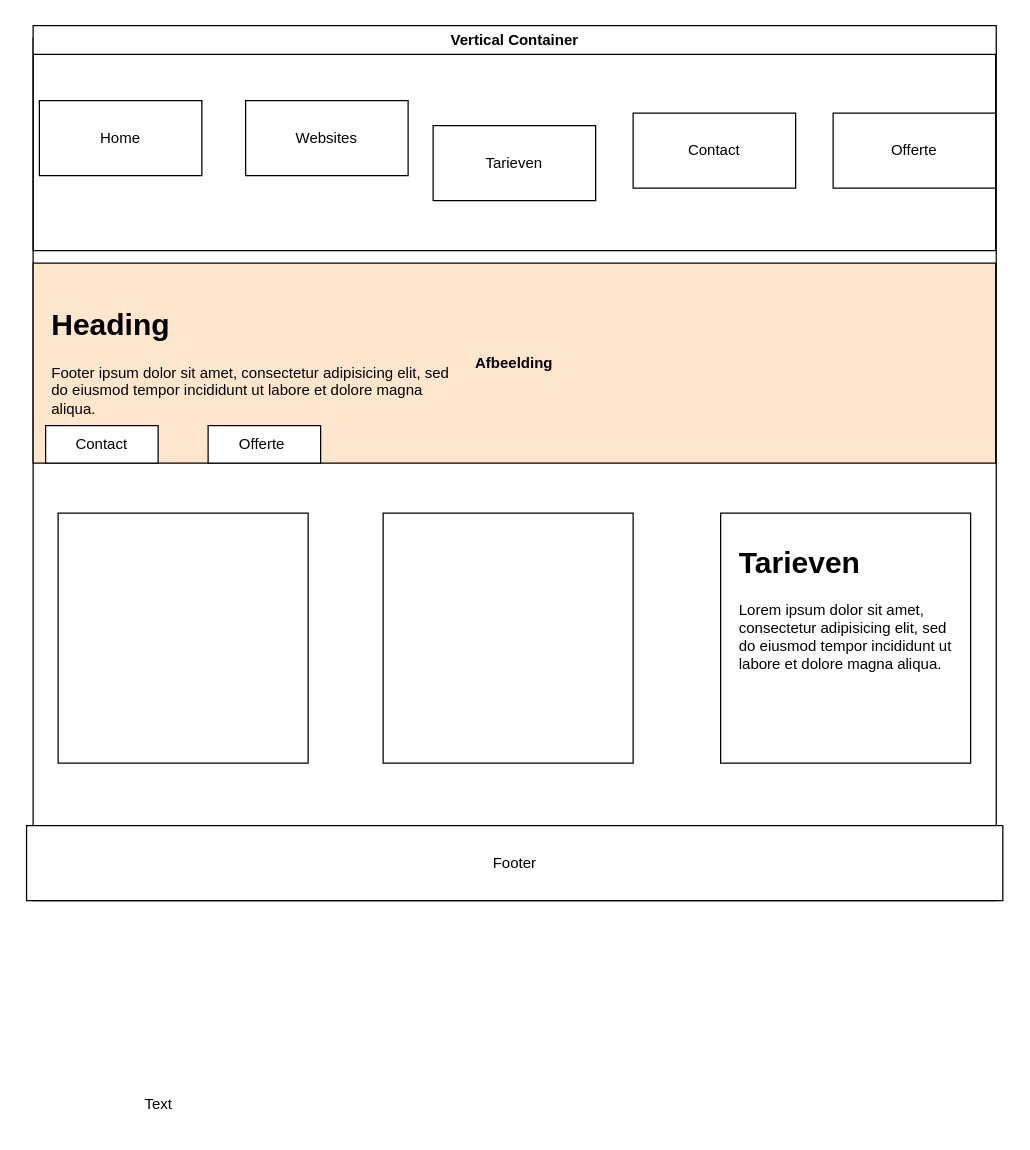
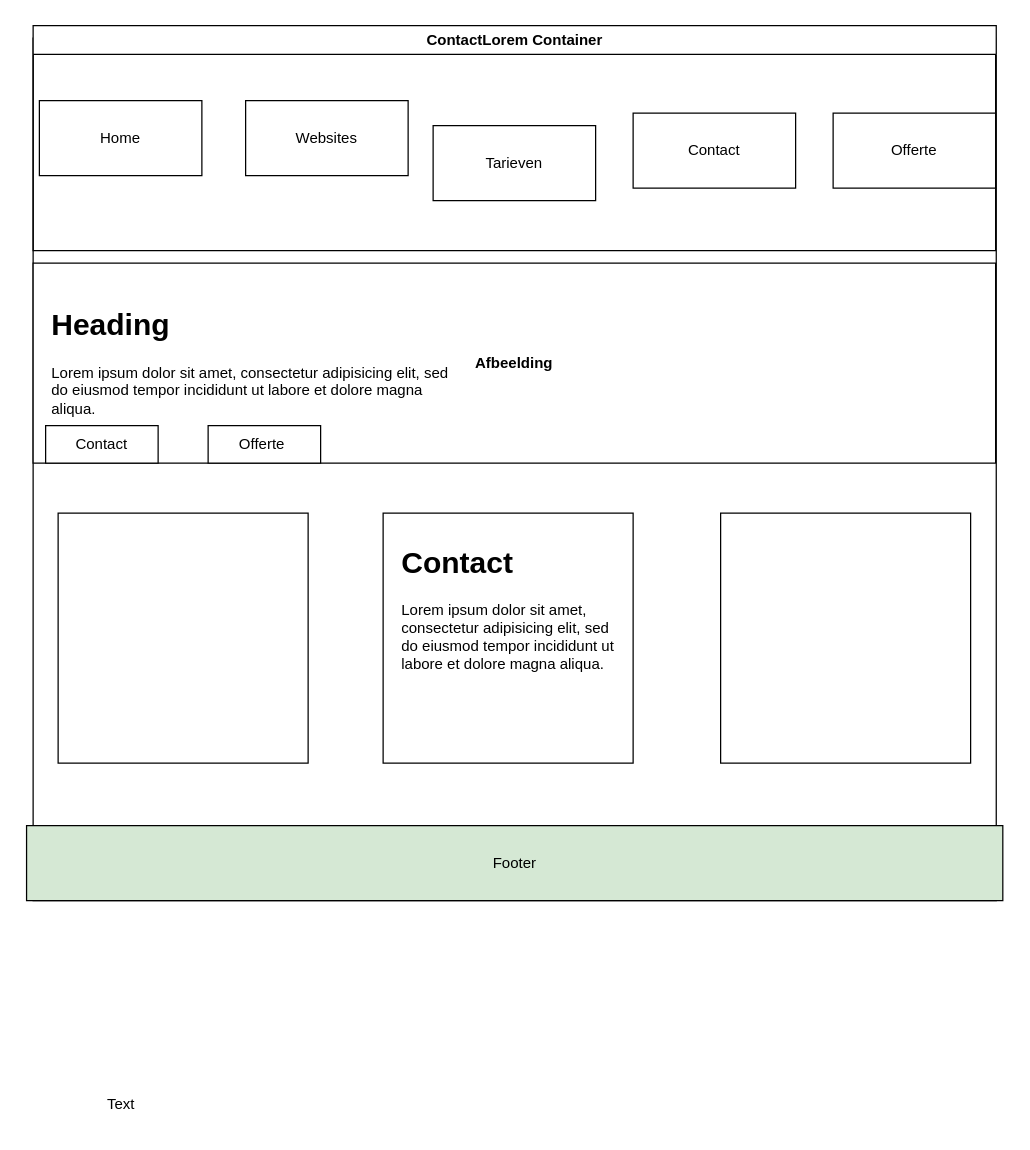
- <mxCell id="3" value="Vertical Container" style="swimlane;whiteSpace=wrap;html=1;" parent="1" vertex="1"><mxGeometry y="20" width="770.5" height="700" as="geometry" x="26" /></mxCell>
+ <mxCell id="3" value="ContactLorem Container" style="swimlane;whiteSpace=wrap;html=1;" parent="1" vertex="1"><mxGeometry y="20" width="770.5" height="700" as="geometry" x="26" /></mxCell>
- <mxCell id="10" value="&lt;h1&gt;Heading&lt;/h1&gt;&lt;p&gt;Footer ipsum dolor sit amet, consectetur adipisicing elit, sed do eiusmod tempor incididunt ut labore et dolore magna aliqua.&lt;/p&gt;" style="text;html=1;spacing=5;spacingTop=-20;whiteSpace=wrap;overflow=hidden;rounded=0;" parent="3" vertex="1"><mxGeometry x="10" y="220" width="330" height="120" as="geometry" /></mxCell>
+ <mxCell id="10" value="&lt;h1&gt;Heading&lt;/h1&gt;&lt;p&gt;Lorem ipsum dolor sit amet, consectetur adipisicing elit, sed do eiusmod tempor incididunt ut labore et dolore magna aliqua.&lt;/p&gt;" style="text;html=1;spacing=5;spacingTop=-20;whiteSpace=wrap;overflow=hidden;rounded=0;" parent="3" vertex="1"><mxGeometry x="10" y="220" width="330" height="120" as="geometry" /></mxCell>
- <mxCell id="9" value="&lt;b&gt;Afbeelding&lt;/b&gt;" style="rounded=0;whiteSpace=wrap;html=1;fillColor=#ffe6cc;" parent="3" vertex="1"><mxGeometry y="190" width="770" height="160" as="geometry" /></mxCell>
+ <mxCell id="9" value="&lt;b&gt;Afbeelding&lt;/b&gt;" style="rounded=0;whiteSpace=wrap;html=1;" parent="3" vertex="1"><mxGeometry y="190" width="770" height="160" as="geometry" /></mxCell>
+ <mxCell id="16" value="&lt;h1&gt;Contact&lt;/h1&gt;&lt;p&gt;Lorem ipsum dolor sit amet, consectetur adipisicing elit, sed do eiusmod tempor incididunt ut labore et dolore magna aliqua.&lt;/p&gt;" style="text;html=1;spacing=5;spacingTop=-20;whiteSpace=wrap;overflow=hidden;rounded=0;" parent="3" vertex="1"><mxGeometry x="290" y="410" width="190" height="120" as="geometry" /></mxCell>
- <mxCell id="17" value="&lt;h1&gt;Tarieven&lt;/h1&gt;&lt;p&gt;Lorem ipsum dolor sit amet, consectetur adipisicing elit, sed do eiusmod tempor incididunt ut labore et dolore magna aliqua.&lt;/p&gt;" style="text;html=1;spacing=5;spacingTop=-20;whiteSpace=wrap;overflow=hidden;rounded=0;" parent="3" vertex="1"><mxGeometry x="560" y="410" width="190" height="120" as="geometry" /></mxCell>
- <mxCell id="18" value="Footer" style="rounded=0;whiteSpace=wrap;html=1;" parent="3" vertex="1"><mxGeometry x="-5.25" y="640" width="781" height="60" as="geometry" /></mxCell>
+ <mxCell id="18" value="Footer" style="rounded=0;whiteSpace=wrap;html=1;fillColor=#d5e8d4;" parent="3" vertex="1"><mxGeometry x="-5.25" y="640" width="781" height="60" as="geometry" /></mxCell>
- <mxCell id="19" value="Text" style="text;html=1;align=center;verticalAlign=middle;resizable=0;points=[];autosize=1;strokeColor=none;fillColor=none;" parent="1" vertex="1"><mxGeometry x="106" y="868" width="40" height="30" as="geometry" /></mxCell>
+ <mxCell id="19" value="Text" style="text;html=1;align=center;verticalAlign=middle;resizable=0;points=[];autosize=1;strokeColor=none;fillColor=none;" parent="1" vertex="1"><mxGeometry x="76" y="868" width="40" height="30" as="geometry" /></mxCell>
